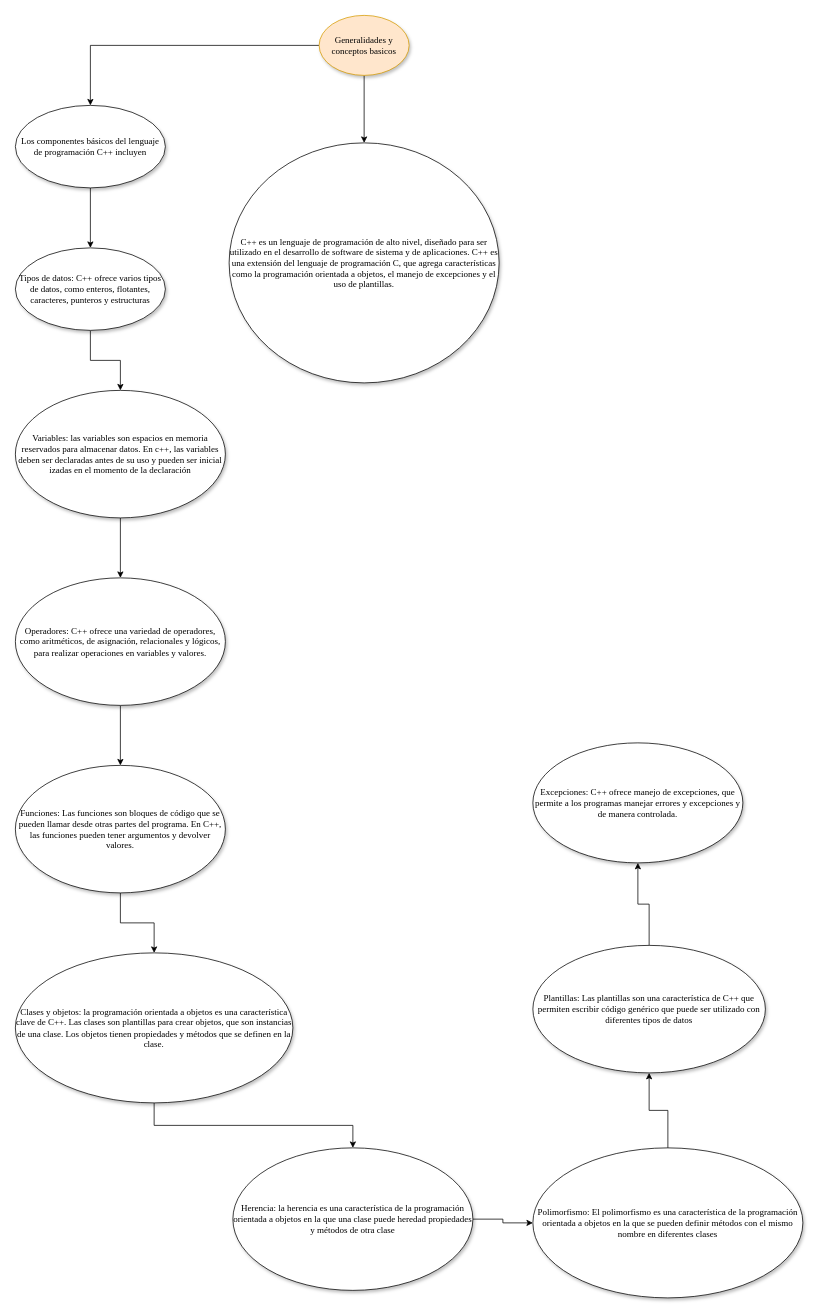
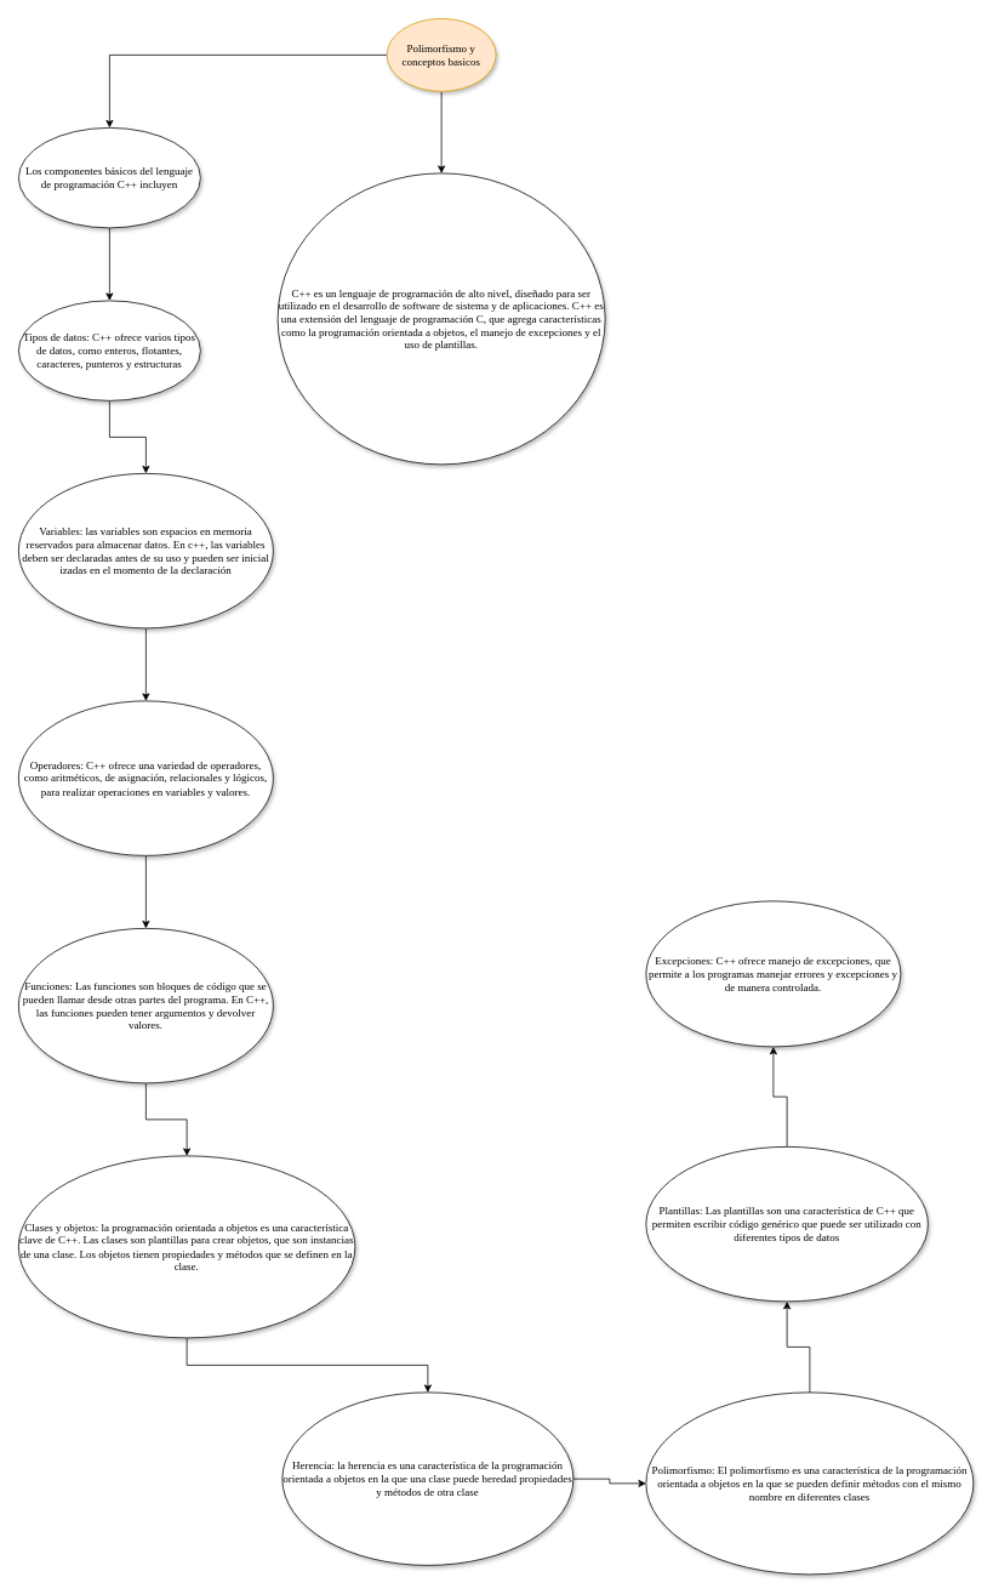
- <mxCell id="4" value="Generalidades y conceptos basicos" style="ellipse;whiteSpace=wrap;html=1;rounded=0;shadow=1;comic=0;labelBackgroundColor=none;strokeWidth=1;fontFamily=Verdana;fontSize=12;align=center;fillColor=#ffe6cc;strokeColor=#d79b00;" parent="1" vertex="1"><mxGeometry x="425" y="20" width="120" height="80" as="geometry" /></mxCell>
+ <mxCell id="4" value="Polimorfismo y conceptos basicos" style="ellipse;whiteSpace=wrap;html=1;rounded=0;shadow=1;comic=0;labelBackgroundColor=none;strokeWidth=1;fontFamily=Verdana;fontSize=12;align=center;fillColor=#ffe6cc;strokeColor=#d79b00;" parent="1" vertex="1"><mxGeometry x="425" y="20" width="120" height="80" as="geometry" /></mxCell>
